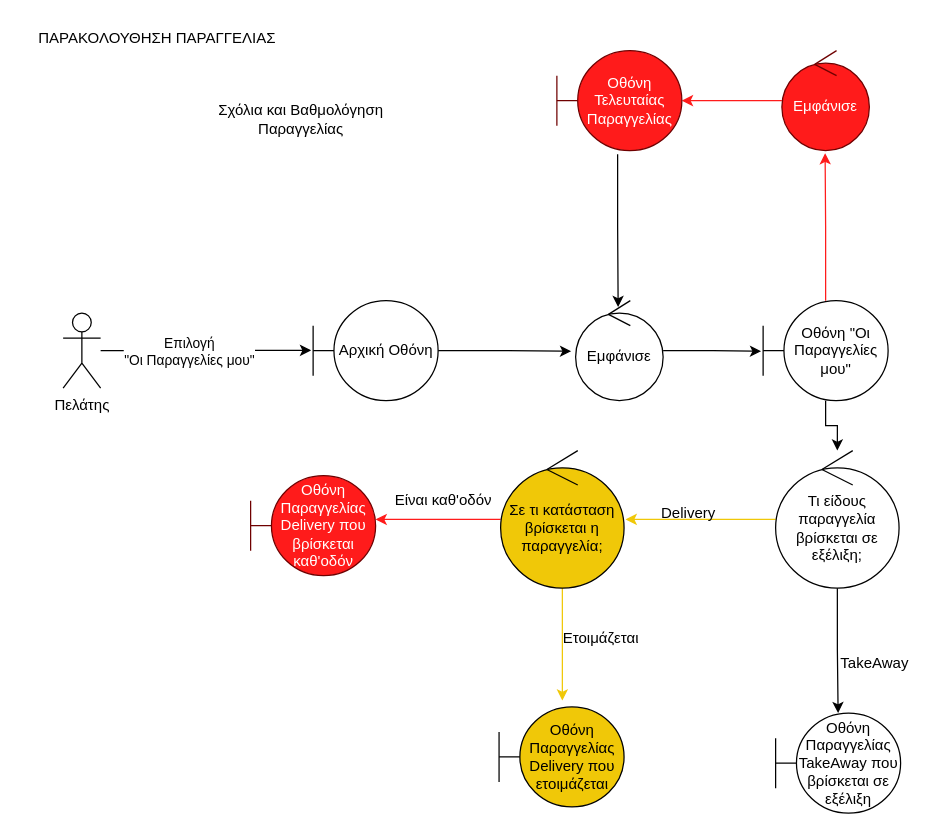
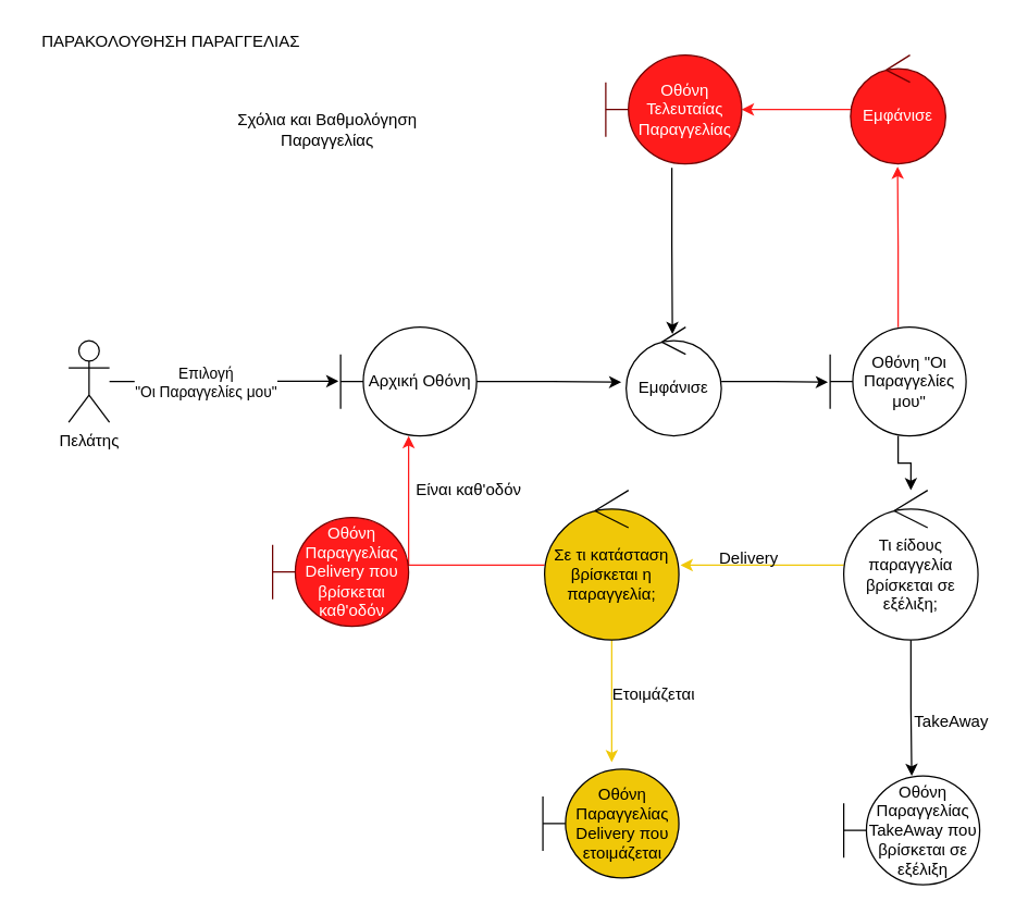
- <mxCell id="30" value="Είναι καθ'οδόν" style="text;html=1;align=center;verticalAlign=middle;resizable=0;points=[];autosize=1;strokeColor=none;fillColor=none;fontColor=#000000;" vertex="1" parent="1"><mxGeometry x="308.75" y="390" width="90" height="20" as="geometry" /></mxCell>
+ <mxCell id="30" value="Είναι καθ'οδόν" style="text;html=1;align=center;verticalAlign=middle;resizable=0;points=[];autosize=1;strokeColor=none;fillColor=none;fontColor=#000000;" vertex="1" parent="1"><mxGeometry x="298.75" y="350" width="90" height="20" as="geometry" /></mxCell>
- <mxCell id="24" style="rounded=0;orthogonalLoop=1;jettySize=auto;html=1;entryX=1;entryY=0.438;entryDx=0;entryDy=0;entryPerimeter=0;fontColor=#000000;endArrow=classic;endFill=1;strokeColor=#FF1B1B;fillColor=#a20025;elbow=vertical;edgeStyle=orthogonalEdgeStyle;" edge="1" parent="1" source="25" target="29"><mxGeometry relative="1" as="geometry" /></mxCell>
+ <mxCell id="24" style="rounded=0;orthogonalLoop=1;jettySize=auto;html=1;fontColor=#000000;endArrow=classic;endFill=1;strokeColor=#FF1B1B;fillColor=#a20025;elbow=vertical;edgeStyle=orthogonalEdgeStyle;" edge="1" parent="1" source="25" target="6"><mxGeometry relative="1" as="geometry" /></mxCell>
